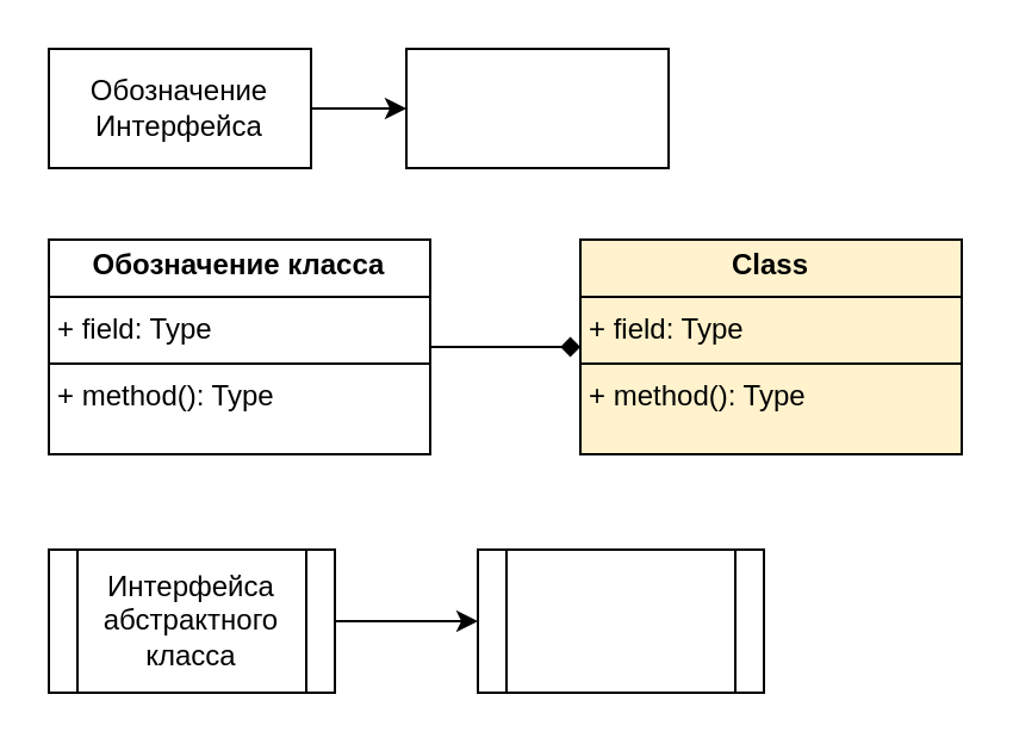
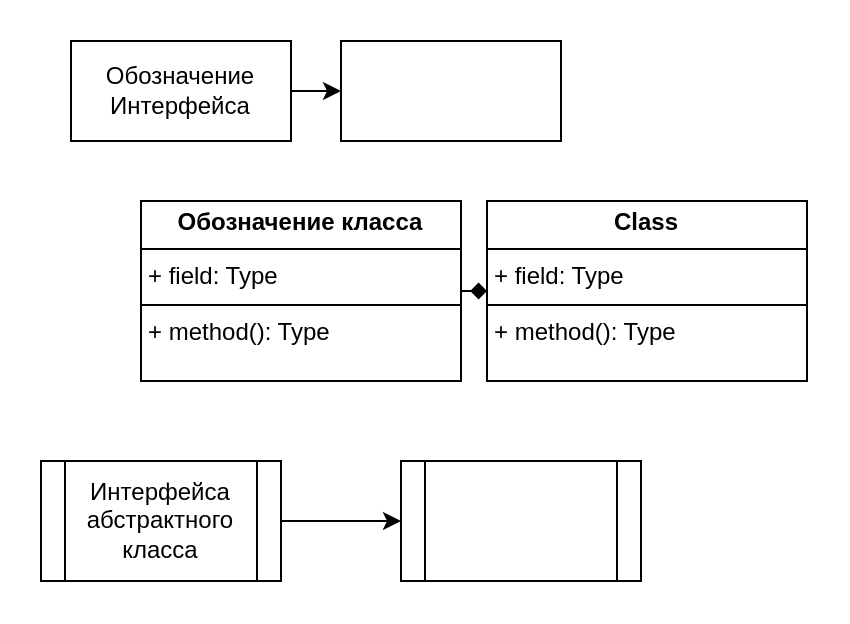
- <mxCell id="4" value="Обозначение Интерфейса" style="html=1;whiteSpace=wrap;" vertex="1" parent="1"><mxGeometry x="20" y="20" width="110" height="50" as="geometry" /></mxCell>
+ <mxCell id="4" value="Обозначение Интерфейса" style="html=1;whiteSpace=wrap;" vertex="1" parent="1"><mxGeometry x="35" y="20" width="110" height="50" as="geometry" /></mxCell>
- <mxCell id="6" value="&lt;p style=&quot;margin:0px;margin-top:4px;text-align:center;&quot;&gt;&lt;b&gt;Обозначение класса&lt;/b&gt;&lt;/p&gt;&lt;hr size=&quot;1&quot; style=&quot;border-style:solid;&quot;&gt;&lt;p style=&quot;margin:0px;margin-left:4px;&quot;&gt;+ field: Type&lt;/p&gt;&lt;hr size=&quot;1&quot; style=&quot;border-style:solid;&quot;&gt;&lt;p style=&quot;margin:0px;margin-left:4px;&quot;&gt;+ method(): Type&lt;/p&gt;" style="verticalAlign=top;align=left;overflow=fill;html=1;whiteSpace=wrap;" vertex="1" parent="1"><mxGeometry x="20" y="100" width="160" height="90" as="geometry" /></mxCell>
+ <mxCell id="6" value="&lt;p style=&quot;margin:0px;margin-top:4px;text-align:center;&quot;&gt;&lt;b&gt;Обозначение класса&lt;/b&gt;&lt;/p&gt;&lt;hr size=&quot;1&quot; style=&quot;border-style:solid;&quot;&gt;&lt;p style=&quot;margin:0px;margin-left:4px;&quot;&gt;+ field: Type&lt;/p&gt;&lt;hr size=&quot;1&quot; style=&quot;border-style:solid;&quot;&gt;&lt;p style=&quot;margin:0px;margin-left:4px;&quot;&gt;+ method(): Type&lt;/p&gt;" style="verticalAlign=top;align=left;overflow=fill;html=1;whiteSpace=wrap;" vertex="1" parent="1"><mxGeometry x="70" y="100" width="160" height="90" as="geometry" /></mxCell>
- <mxCell id="7" value="&lt;p style=&quot;margin:0px;margin-top:4px;text-align:center;&quot;&gt;&lt;b&gt;Class&lt;/b&gt;&lt;/p&gt;&lt;hr size=&quot;1&quot; style=&quot;border-style:solid;&quot;/&gt;&lt;p style=&quot;margin:0px;margin-left:4px;&quot;&gt;+ field: Type&lt;/p&gt;&lt;hr size=&quot;1&quot; style=&quot;border-style:solid;&quot;/&gt;&lt;p style=&quot;margin:0px;margin-left:4px;&quot;&gt;+ method(): Type&lt;/p&gt;" style="verticalAlign=top;align=left;overflow=fill;html=1;whiteSpace=wrap;fillColor=#fff2cc;" vertex="1" parent="1"><mxGeometry x="243" y="100" width="160" height="90" as="geometry" /></mxCell>
+ <mxCell id="7" value="&lt;p style=&quot;margin:0px;margin-top:4px;text-align:center;&quot;&gt;&lt;b&gt;Class&lt;/b&gt;&lt;/p&gt;&lt;hr size=&quot;1&quot; style=&quot;border-style:solid;&quot;/&gt;&lt;p style=&quot;margin:0px;margin-left:4px;&quot;&gt;+ field: Type&lt;/p&gt;&lt;hr size=&quot;1&quot; style=&quot;border-style:solid;&quot;/&gt;&lt;p style=&quot;margin:0px;margin-left:4px;&quot;&gt;+ method(): Type&lt;/p&gt;" style="verticalAlign=top;align=left;overflow=fill;html=1;whiteSpace=wrap;" vertex="1" parent="1"><mxGeometry x="243" y="100" width="160" height="90" as="geometry" /></mxCell>
